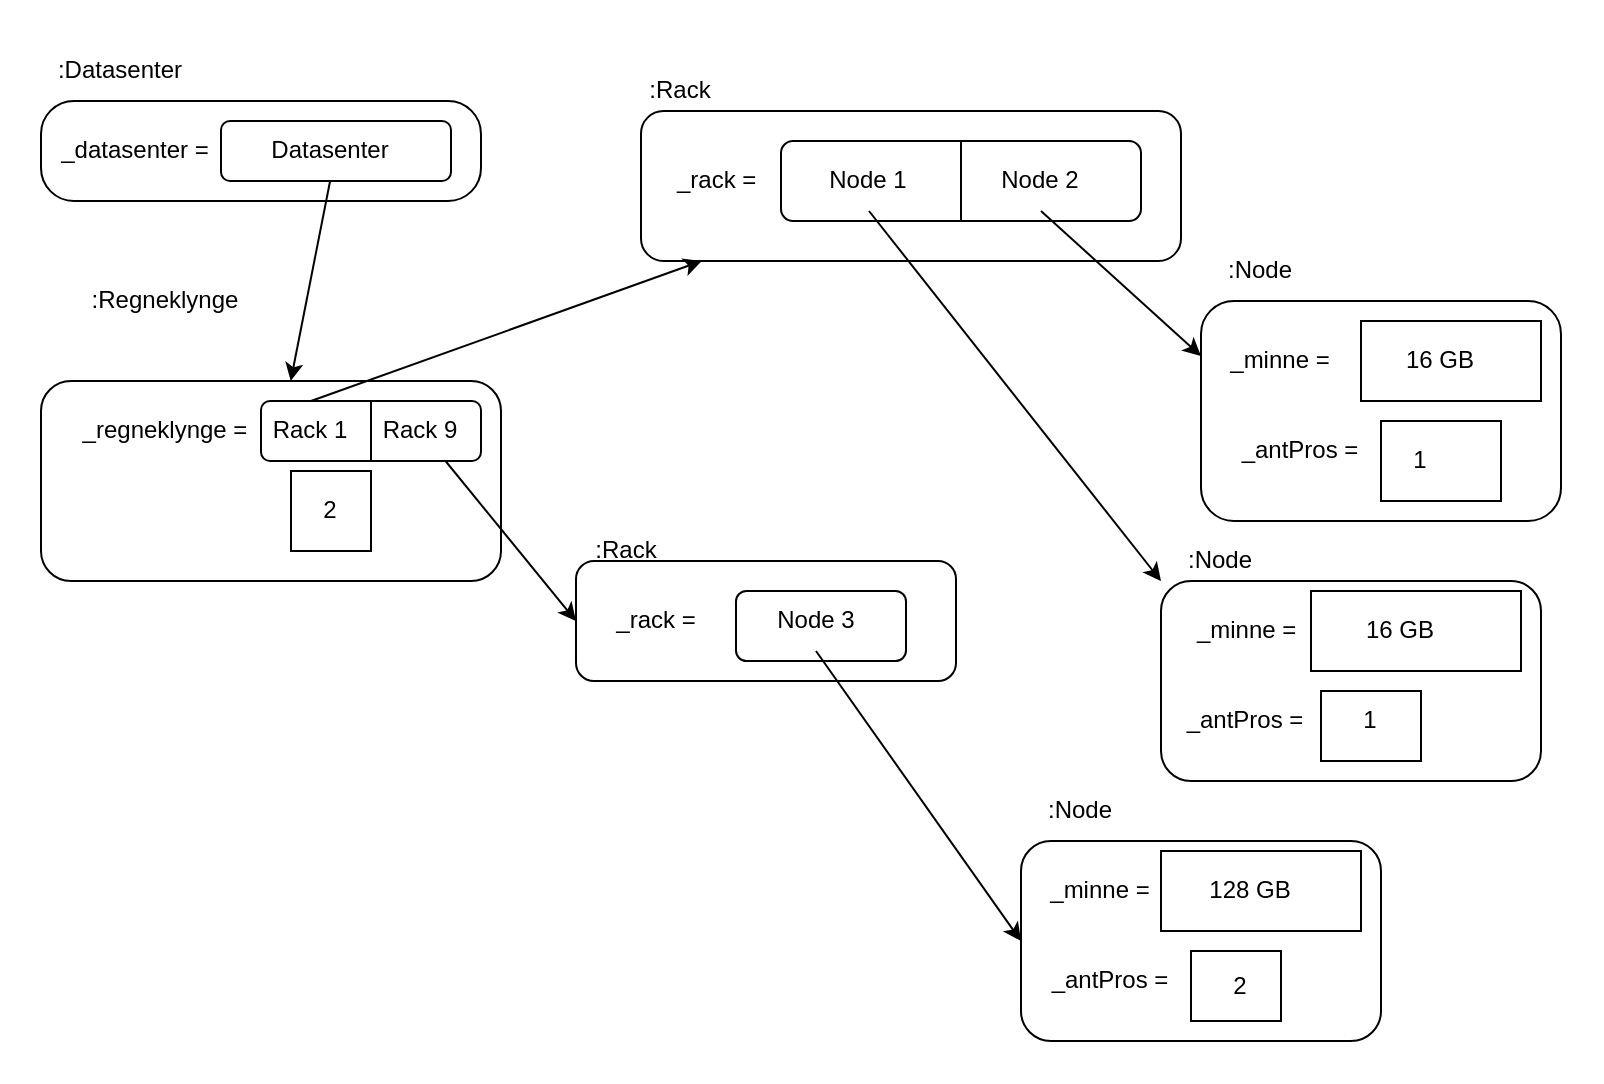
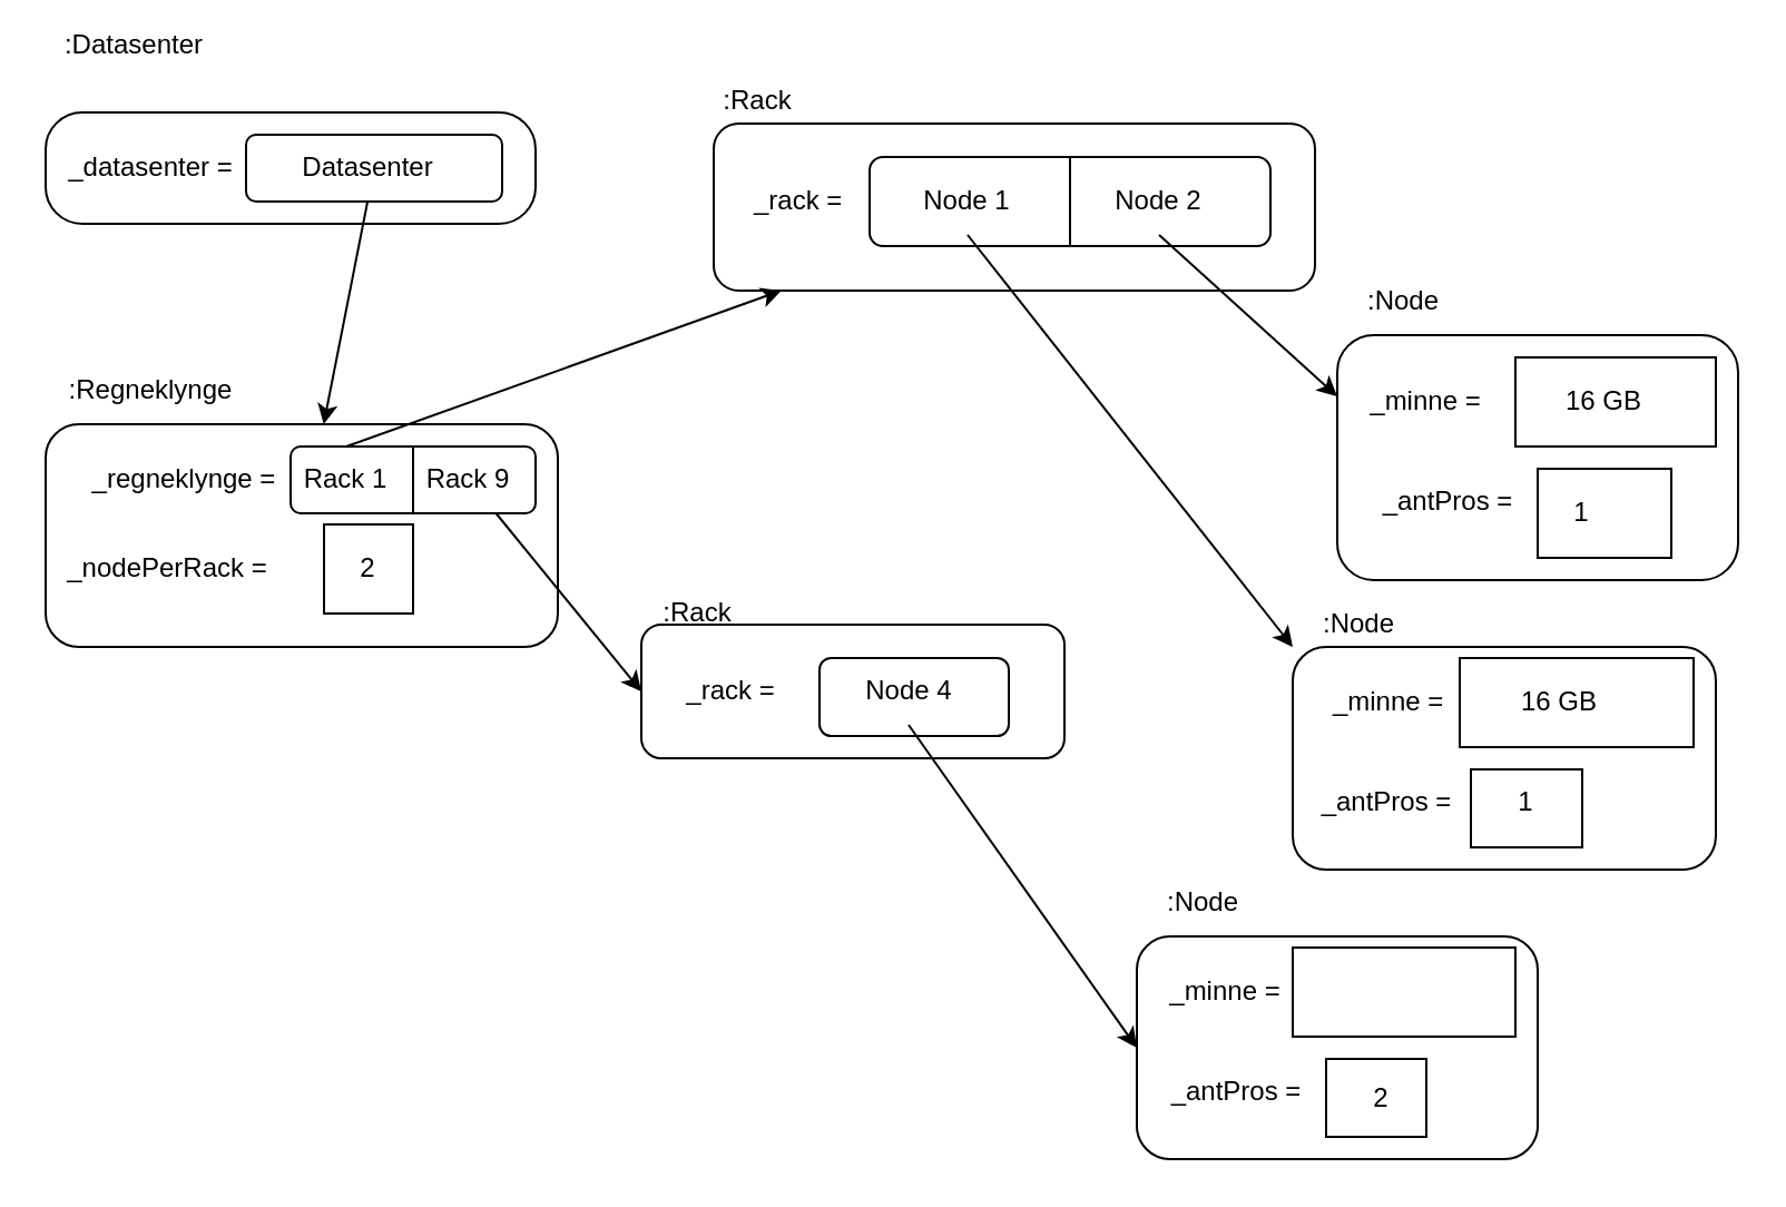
- <mxCell id="4" value=":Datasenter" style="text;html=1;strokeColor=none;fillColor=none;align=center;verticalAlign=middle;whiteSpace=wrap;rounded=0;" parent="1" vertex="1"><mxGeometry x="25" width="70" height="30" as="geometry" y="20" /></mxCell>
+ <mxCell id="4" value=":Datasenter" style="text;html=1;strokeColor=none;fillColor=none;align=center;verticalAlign=middle;whiteSpace=wrap;rounded=0;" parent="1" vertex="1"><mxGeometry x="25" y="5" width="70" height="30" as="geometry" /></mxCell>
- <mxCell id="8" value=":Regneklynge" style="text;html=1;strokeColor=none;fillColor=none;align=center;verticalAlign=middle;whiteSpace=wrap;rounded=0;" parent="1" vertex="1"><mxGeometry x="40" y="135" width="85" height="30" as="geometry" /></mxCell>
+ <mxCell id="8" value=":Regneklynge" style="text;html=1;strokeColor=none;fillColor=none;align=center;verticalAlign=middle;whiteSpace=wrap;rounded=0;" parent="1" vertex="1"><mxGeometry x="25" y="160" width="85" height="30" as="geometry" /></mxCell>
+ <mxCell id="13" value="_nodePerRack =" style="text;html=1;strokeColor=none;fillColor=none;align=center;verticalAlign=middle;whiteSpace=wrap;rounded=0;" parent="1" vertex="1"><mxGeometry x="20" y="240" width="110" height="30" as="geometry" /></mxCell>
- <mxCell id="31" value="Node 3" style="text;html=1;strokeColor=none;fillColor=none;align=center;verticalAlign=middle;whiteSpace=wrap;rounded=0;" parent="1" vertex="1"><mxGeometry x="377.5" y="295" width="60" height="30" as="geometry" /></mxCell>
+ <mxCell id="31" value="Node 4" style="text;html=1;strokeColor=none;fillColor=none;align=center;verticalAlign=middle;whiteSpace=wrap;rounded=0;" parent="1" vertex="1"><mxGeometry x="377.5" y="295" width="60" height="30" as="geometry" /></mxCell>
- <mxCell id="49" value="128 GB" style="text;html=1;strokeColor=none;fillColor=none;align=center;verticalAlign=middle;whiteSpace=wrap;rounded=0;" parent="1" vertex="1"><mxGeometry x="595" y="430" width="60" height="30" as="geometry" /></mxCell>
